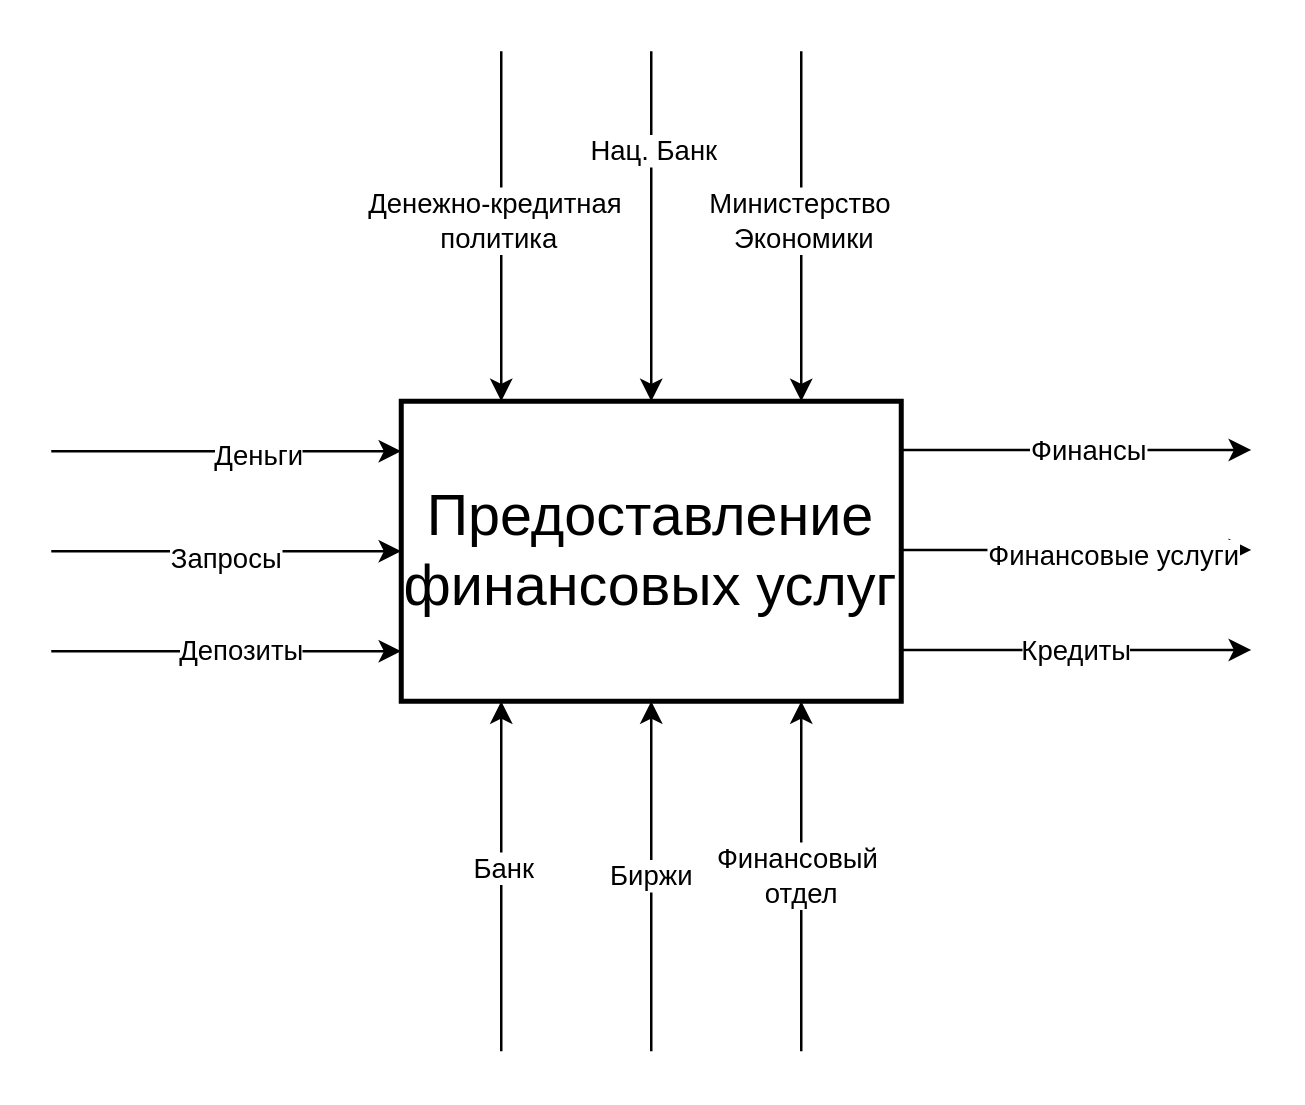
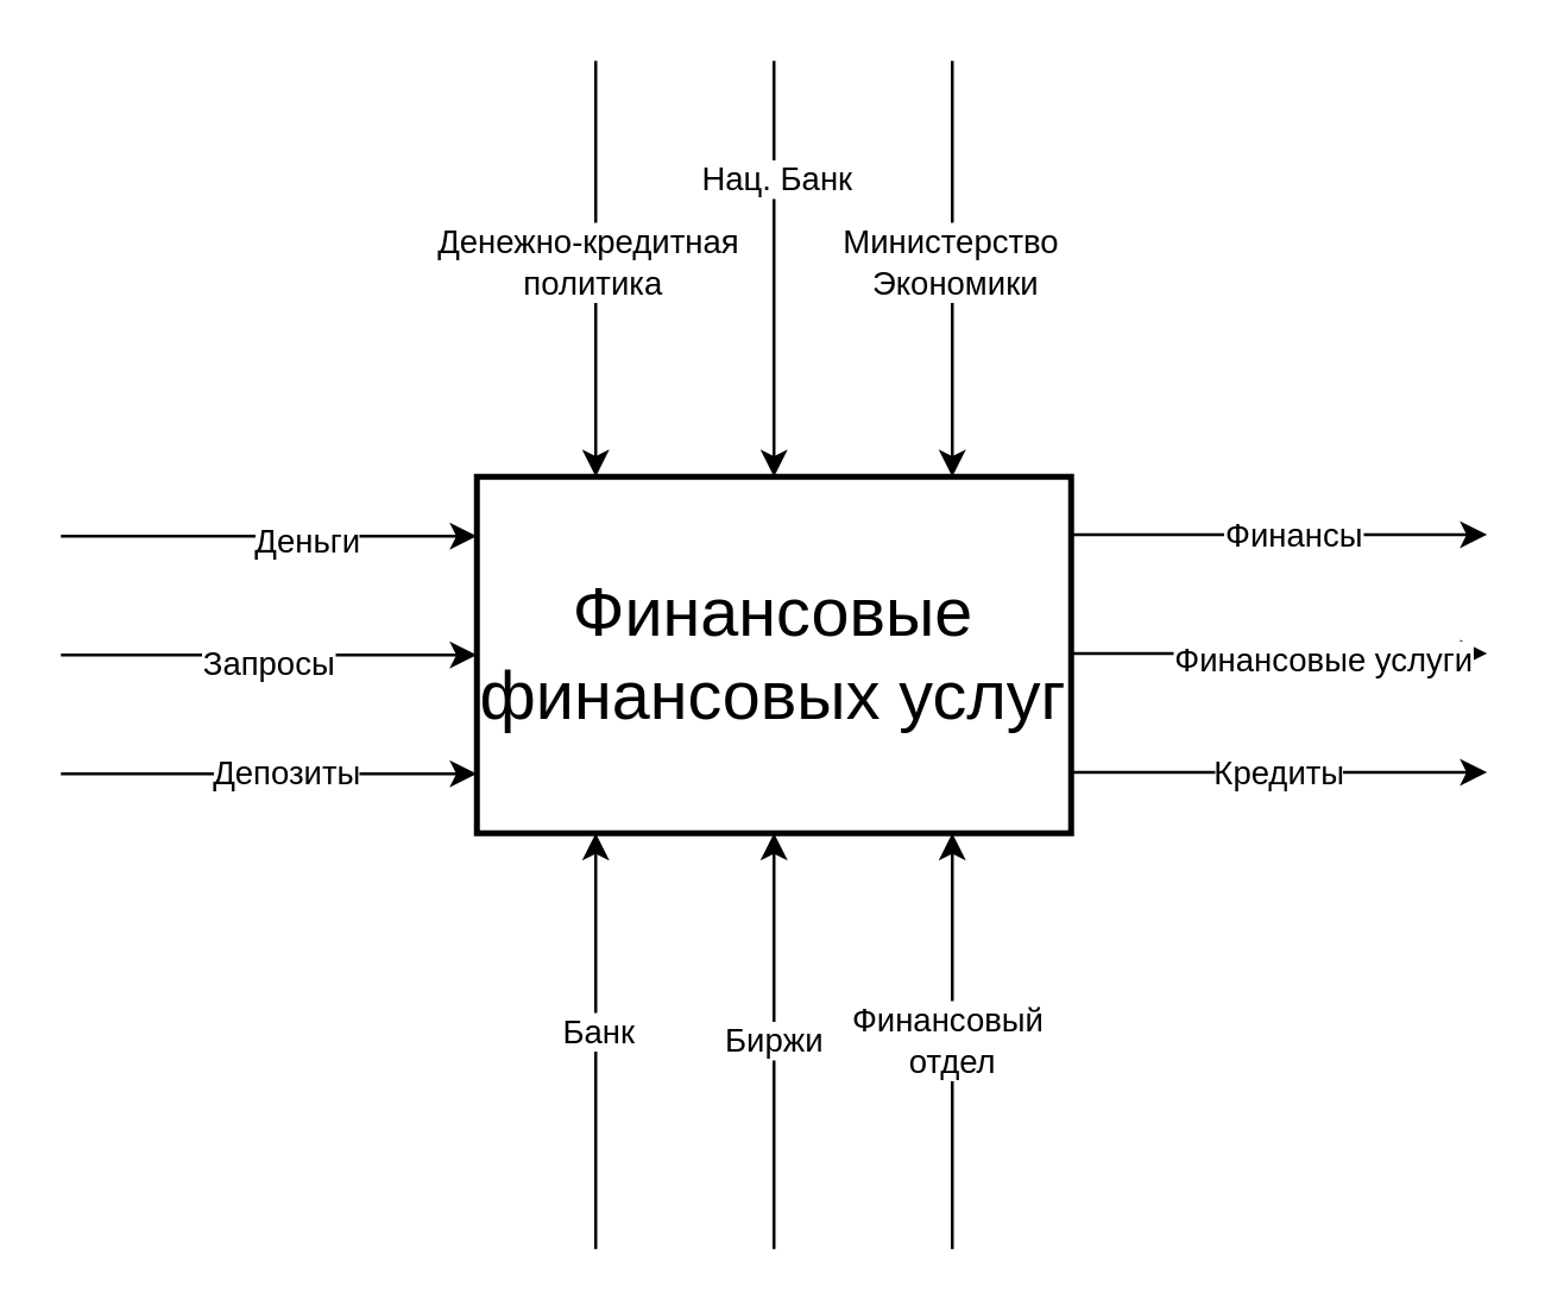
- <mxCell id="2" value="Предоставление финансовых услуг" style="whiteSpace=wrap;strokeWidth=2;fontSize=23;" parent="1" vertex="1"><mxGeometry x="160" y="160" width="200" height="120" as="geometry" /></mxCell>
+ <mxCell id="2" value="Финансовые финансовых услуг" style="whiteSpace=wrap;strokeWidth=2;fontSize=23;" parent="1" vertex="1"><mxGeometry x="160" y="160" width="200" height="120" as="geometry" /></mxCell>
